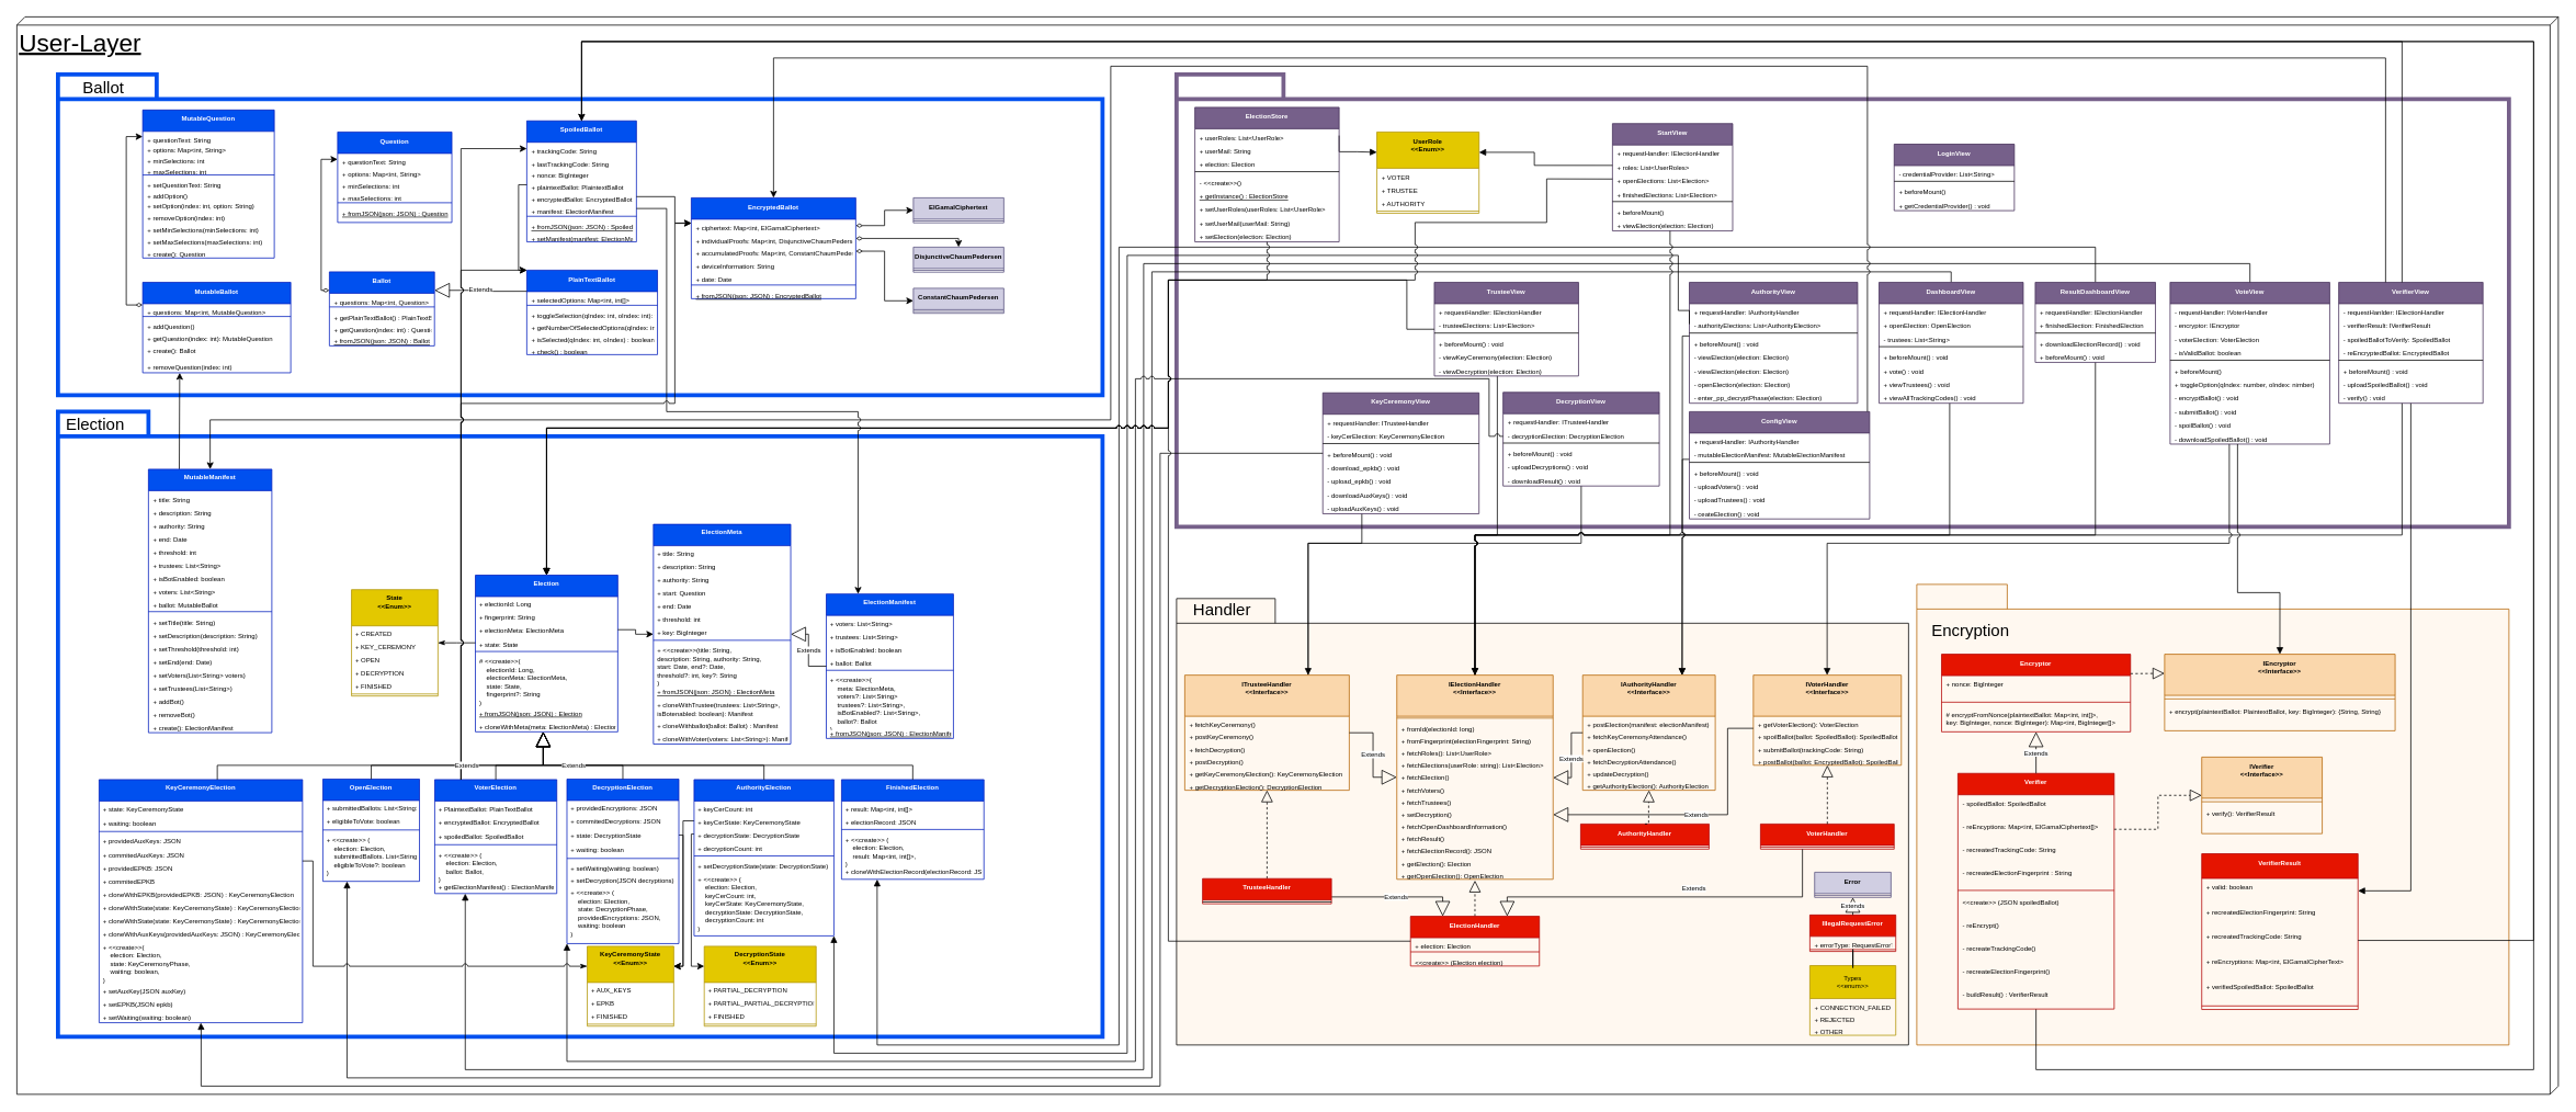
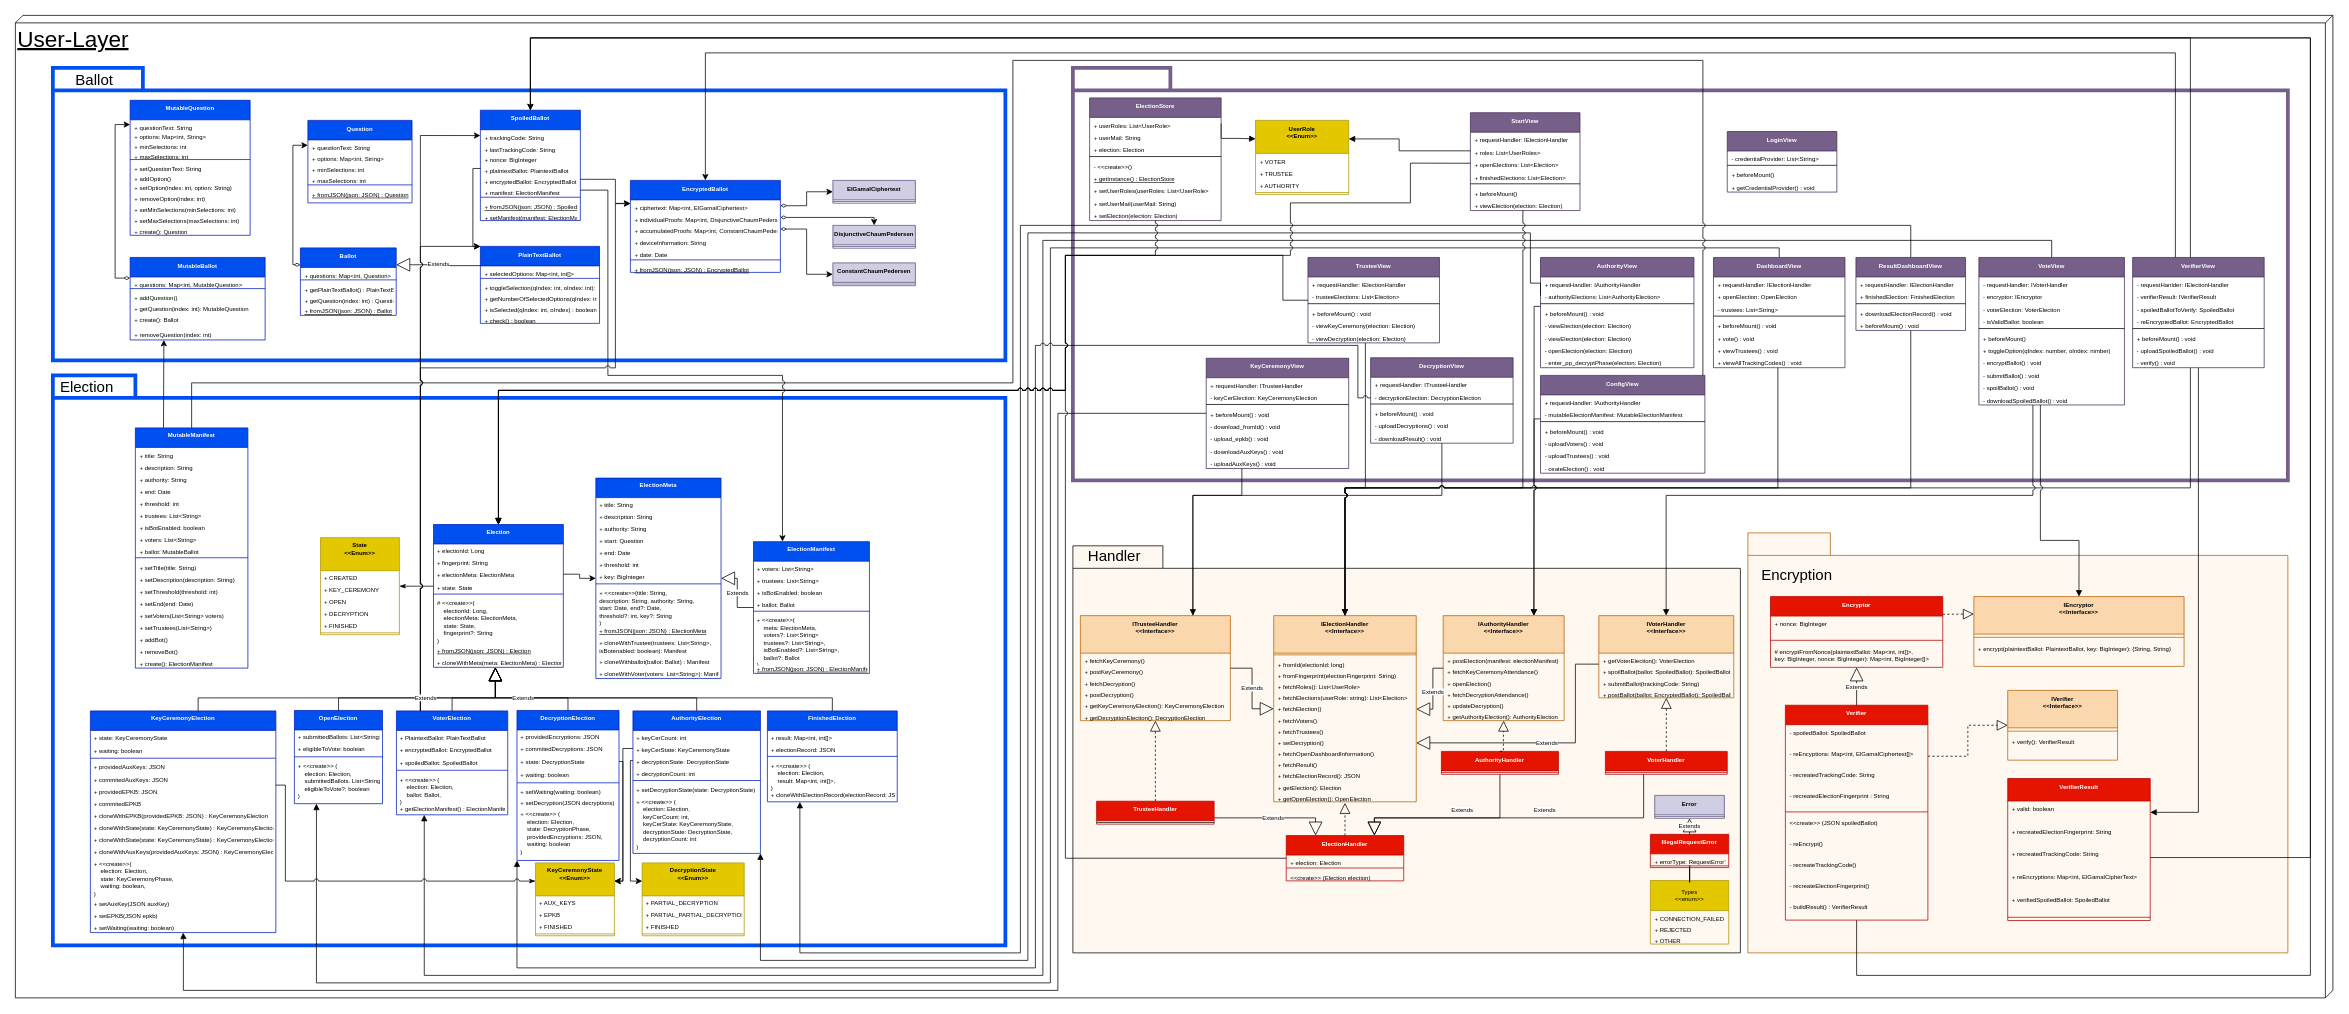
- <mxCell id="382" style="edgeStyle=orthogonalEdgeStyle;rounded=0;jumpStyle=arc;html=1;entryX=0.5;entryY=0;entryDx=0;entryDy=0;" parent="16" source="96" target="180" edge="1"><mxGeometry relative="1" as="geometry"><Array as="points"><mxPoint x="2270" y="80" /><mxPoint x="1350" y="80" /><mxPoint x="1350" y="510" /><mxPoint x="255" y="510" /></Array></mxGeometry></mxCell>
+ <mxCell id="382" style="edgeStyle=orthogonalEdgeStyle;rounded=0;jumpStyle=arc;html=1;entryX=0.5;entryY=0;entryDx=0;entryDy=0;endArrow=none;" parent="16" source="96" target="180" edge="1"><mxGeometry relative="1" as="geometry"><Array as="points"><mxPoint x="2270" y="80" /><mxPoint x="1350" y="80" /><mxPoint x="1350" y="510" /><mxPoint x="255" y="510" /></Array></mxGeometry></mxCell>
- <mxCell id="123" value="- download_epkb() : void" style="text;strokeColor=none;fillColor=none;align=left;verticalAlign=top;spacingLeft=4;spacingRight=4;overflow=hidden;rotatable=0;points=[[0,0.5],[1,0.5]];portConstraint=eastwest;fontSize=8;" parent="118" vertex="1"><mxGeometry y="80.773" width="189.965" height="16.559" as="geometry" /></mxCell>
+ <mxCell id="123" value="- download_fromId() : void" style="text;strokeColor=none;fillColor=none;align=left;verticalAlign=top;spacingLeft=4;spacingRight=4;overflow=hidden;rotatable=0;points=[[0,0.5],[1,0.5]];portConstraint=eastwest;fontSize=8;" parent="118" vertex="1"><mxGeometry y="80.773" width="189.965" height="16.559" as="geometry" /></mxCell>
+ <mxCell id="279" value="Extends" style="endArrow=block;endSize=16;endFill=0;html=1;rounded=0;fontSize=8;elbow=vertical;edgeStyle=orthogonalEdgeStyle;entryX=0.75;entryY=0;entryDx=0;entryDy=0;exitX=0.5;exitY=1;exitDx=0;exitDy=0;" parent="16" source="275" target="315" edge="1"><mxGeometry x="-0.131" y="-10" width="160" relative="1" as="geometry"><mxPoint x="1719.171" y="1158.936" as="sourcePoint" /><mxPoint x="1862.515" y="1093.621" as="targetPoint" /><Array as="points"><mxPoint x="1999" y="1090" /><mxPoint x="1832" y="1090" /></Array><mxPoint as="offset" /></mxGeometry></mxCell>
